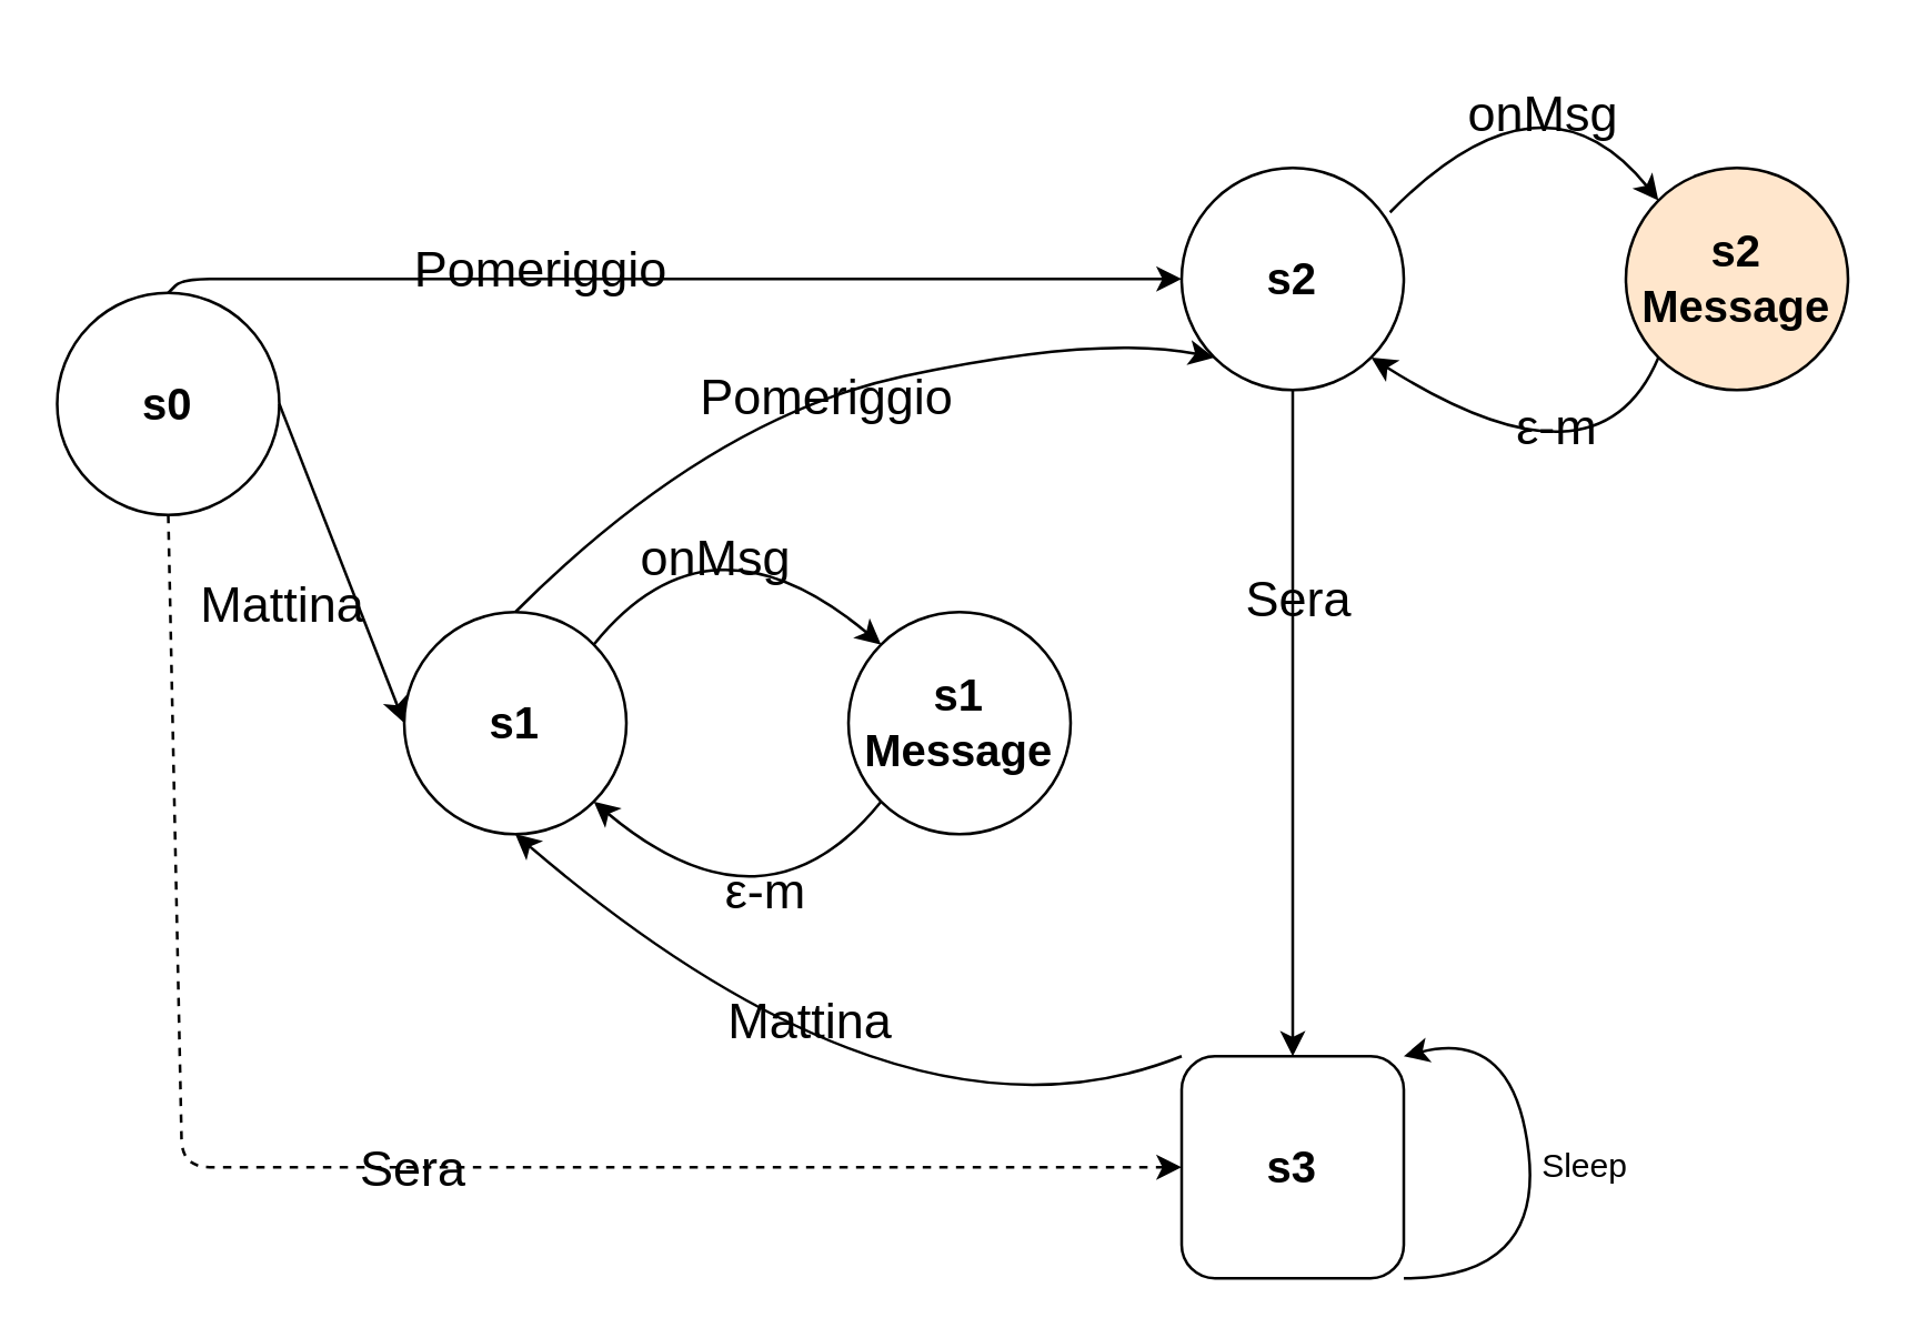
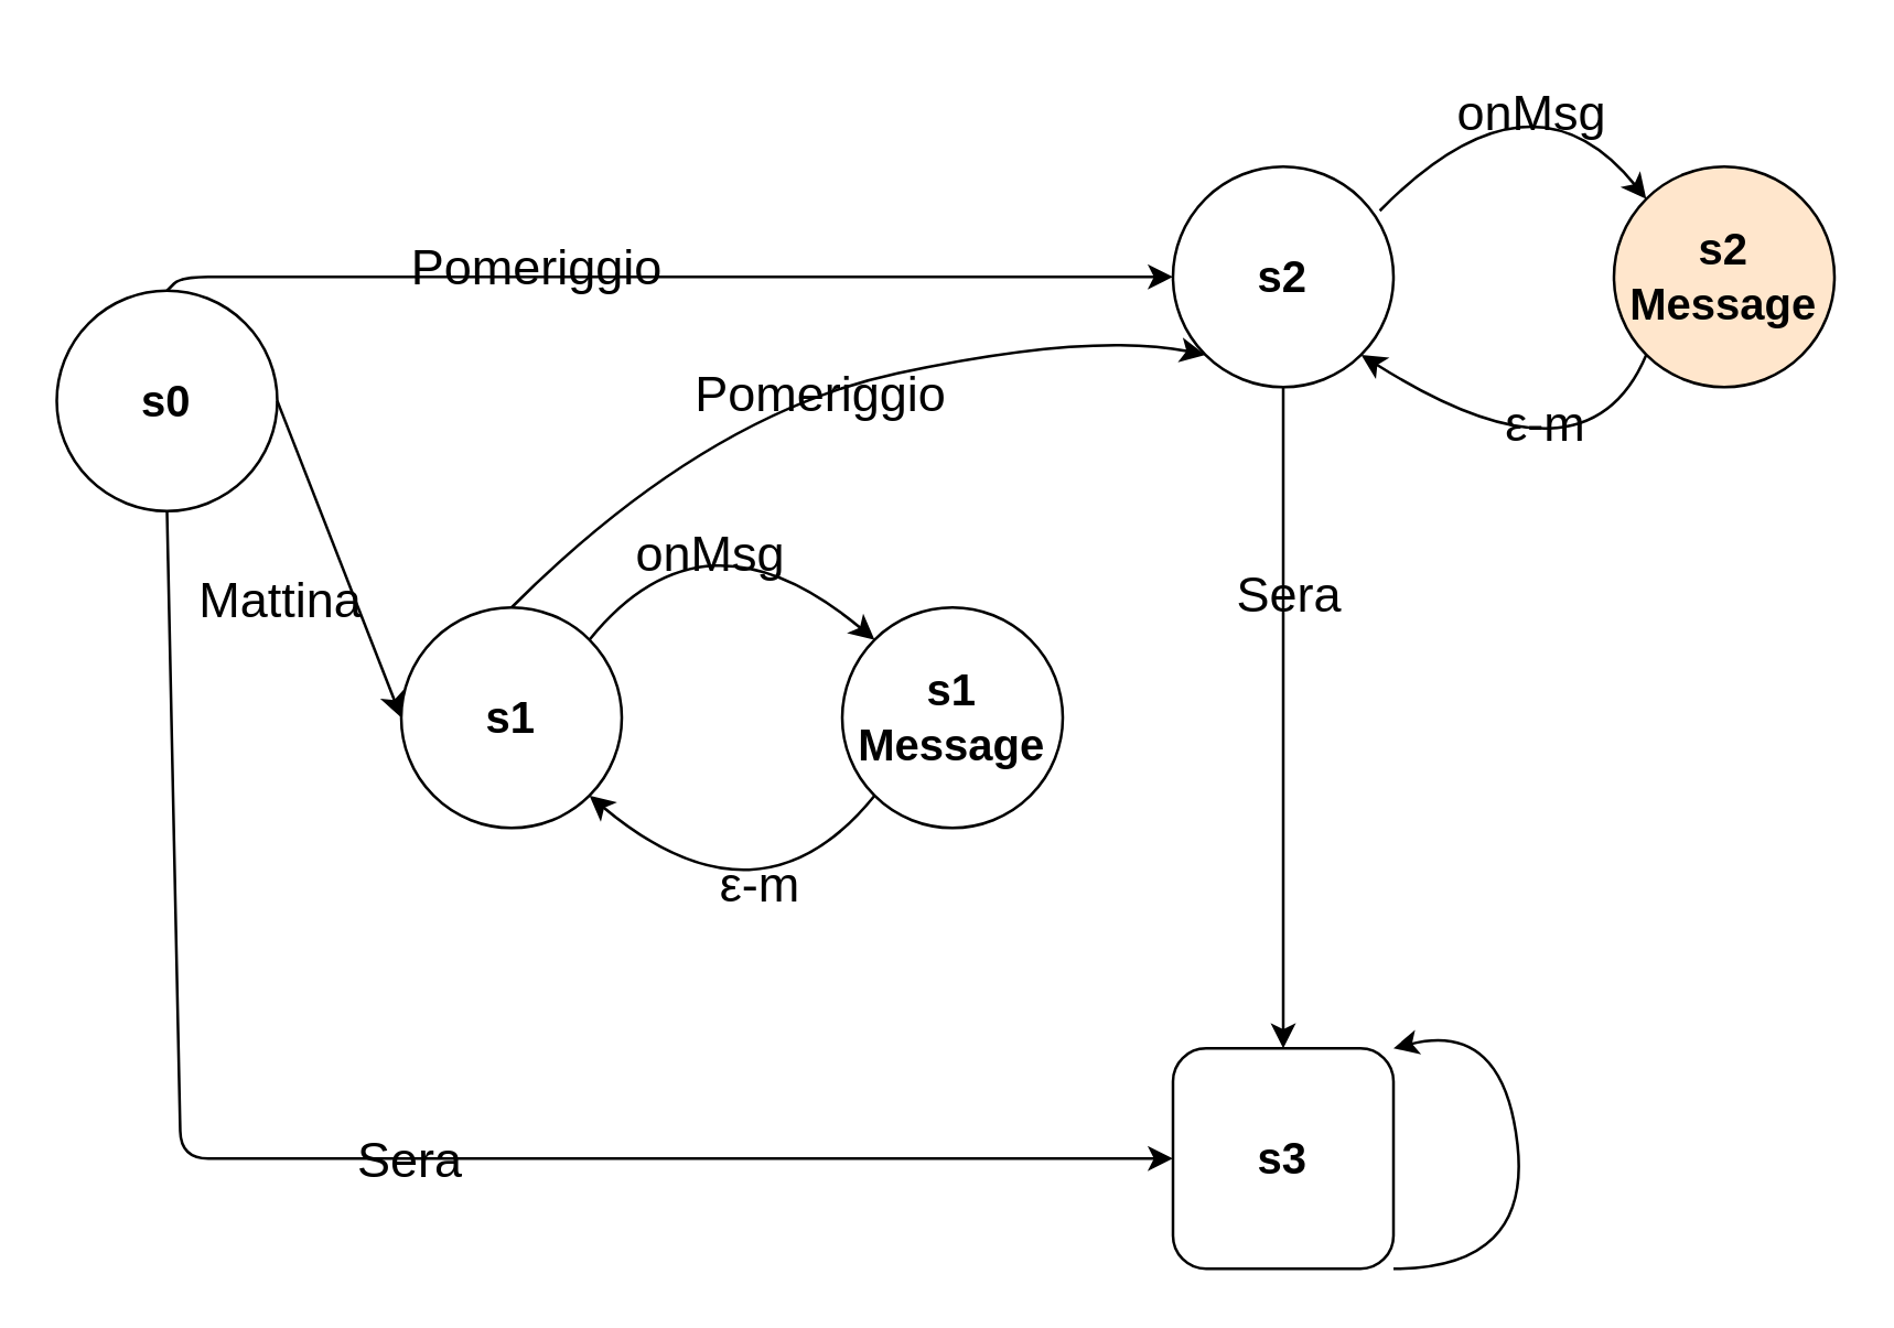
- <mxCell id="20" value="" style="endArrow=classic;html=1;fontColor=#f0f0f0;exitX=0.5;exitY=1;exitDx=0;exitDy=0;entryX=0;entryY=0.5;entryDx=0;entryDy=0;dashed=1;" parent="1" source="2" target="5" edge="1"><mxGeometry width="50" height="50" relative="1" as="geometry"><mxPoint x="305" y="260" as="sourcePoint" /><mxPoint x="315" y="580" as="targetPoint" /><Array as="points"><mxPoint x="65" y="420" /></Array></mxGeometry></mxCell>
+ <mxCell id="20" value="" style="endArrow=classic;html=1;fontColor=#f0f0f0;exitX=0.5;exitY=1;exitDx=0;exitDy=0;entryX=0;entryY=0.5;entryDx=0;entryDy=0;" parent="1" source="2" target="5" edge="1"><mxGeometry width="50" height="50" relative="1" as="geometry"><mxPoint x="305" y="260" as="sourcePoint" /><mxPoint x="315" y="580" as="targetPoint" /><Array as="points"><mxPoint x="65" y="420" /></Array></mxGeometry></mxCell>
- <mxCell id="22" value="" style="curved=1;endArrow=classic;html=1;fontColor=#f0f0f0;exitX=0;exitY=0;exitDx=0;exitDy=0;entryX=0.5;entryY=1;entryDx=0;entryDy=0;" parent="1" source="5" target="4" edge="1"><mxGeometry width="50" height="50" relative="1" as="geometry"><mxPoint x="215" y="390" as="sourcePoint" /><mxPoint x="192" y="340" as="targetPoint" /><Array as="points"><mxPoint x="325" y="420" /></Array></mxGeometry></mxCell>
- <mxCell id="23" value="&lt;font style=&quot;font-size: 18px&quot;&gt;Mattina&lt;/font&gt;" style="edgeLabel;html=1;align=center;verticalAlign=middle;resizable=0;points=[];labelBackgroundColor=none;fontColor=#000000;" parent="22" vertex="1" connectable="0"><mxGeometry x="0.151" y="-18" relative="1" as="geometry"><mxPoint as="offset" /></mxGeometry></mxCell>
- <mxCell id="29" value="&lt;font color=&quot;#000000&quot;&gt;Sleep&lt;/font&gt;" style="text;html=1;align=center;verticalAlign=middle;resizable=0;points=[];autosize=1;strokeColor=none;" vertex="1" parent="1"><mxGeometry x="545" y="410" width="50" height="20" as="geometry" /></mxCell>
